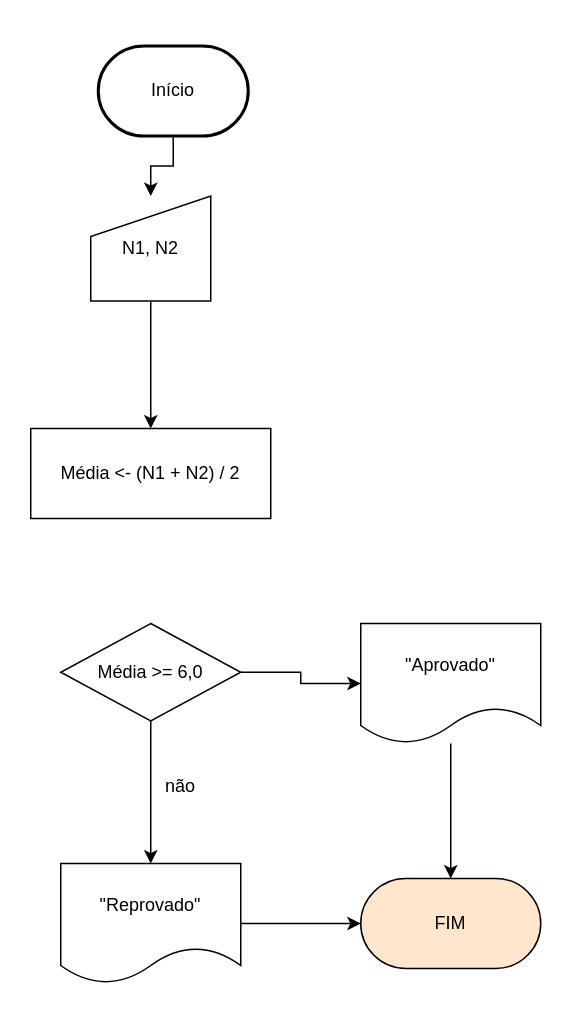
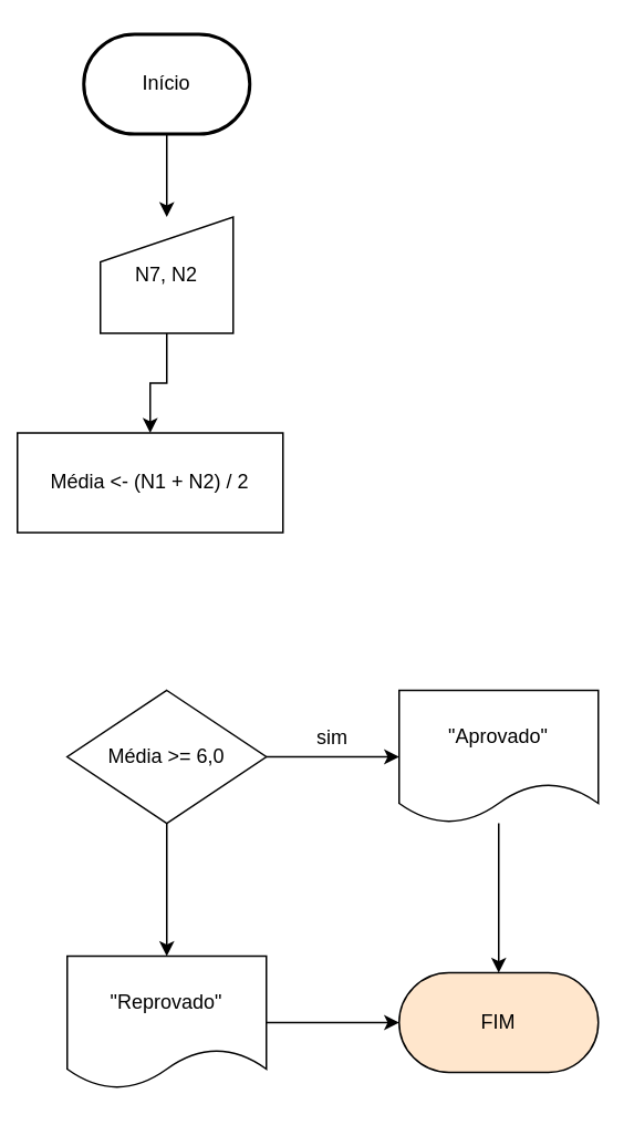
- <mxCell id="3" value="Início" style="strokeWidth=2;html=1;shape=mxgraph.flowchart.terminator;whiteSpace=wrap;" vertex="1" parent="1"><mxGeometry x="65" y="30" width="100" height="60" as="geometry" /></mxCell>
+ <mxCell id="3" value="Início" style="strokeWidth=2;html=1;shape=mxgraph.flowchart.terminator;whiteSpace=wrap;" vertex="1" parent="1"><mxGeometry x="50" y="20" width="100" height="60" as="geometry" /></mxCell>
- <mxCell id="5" value="N1, N2" style="shape=manualInput;whiteSpace=wrap;html=1;size=27;" vertex="1" parent="1"><mxGeometry x="60" y="130" width="80" height="70" as="geometry" /></mxCell>
+ <mxCell id="5" value="N7, N2" style="shape=manualInput;whiteSpace=wrap;html=1;size=27;" vertex="1" parent="1"><mxGeometry x="60" y="130" width="80" height="70" as="geometry" /></mxCell>
- <mxCell id="6" value="Média &amp;lt;- (N1 + N2) / 2" style="whiteSpace=wrap;html=1;" vertex="1" parent="1"><mxGeometry x="20" y="285" width="160" height="60" as="geometry" /></mxCell>
+ <mxCell id="6" value="Média &amp;lt;- (N1 + N2) / 2" style="whiteSpace=wrap;html=1;" vertex="1" parent="1"><mxGeometry x="10" y="260" width="160" height="60" as="geometry" /></mxCell>
+ <mxCell id="15" value="sim" style="text;strokeColor=none;fillColor=none;align=center;verticalAlign=top;spacingLeft=4;spacingRight=4;overflow=hidden;rotatable=0;points=[[0,0.5],[1,0.5]];portConstraint=eastwest;whiteSpace=wrap;html=1;" vertex="1" parent="1"><mxGeometry x="180" y="430" width="40" height="26" as="geometry" /></mxCell>
- <mxCell id="9" value="Média &amp;gt;= 6,0" style="rhombus;whiteSpace=wrap;html=1;" vertex="1" parent="1"><mxGeometry x="40" y="415" width="120" height="65" as="geometry" /></mxCell>
+ <mxCell id="9" value="Média &amp;gt;= 6,0" style="rhombus;whiteSpace=wrap;html=1;" vertex="1" parent="1"><mxGeometry x="40" y="415" width="120" height="80" as="geometry" /></mxCell>
- <mxCell id="16" value="não" style="text;strokeColor=none;fillColor=none;align=center;verticalAlign=top;spacingLeft=4;spacingRight=4;overflow=hidden;rotatable=0;points=[[0,0.5],[1,0.5]];portConstraint=eastwest;whiteSpace=wrap;html=1;" vertex="1" parent="1"><mxGeometry x="100" y="510" width="40" height="26" as="geometry" /></mxCell>
